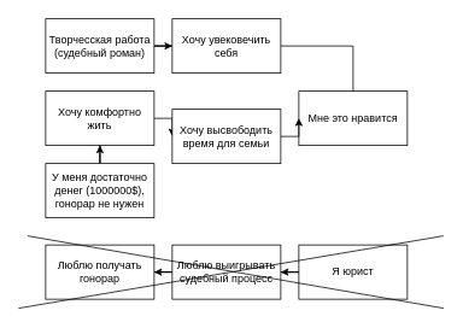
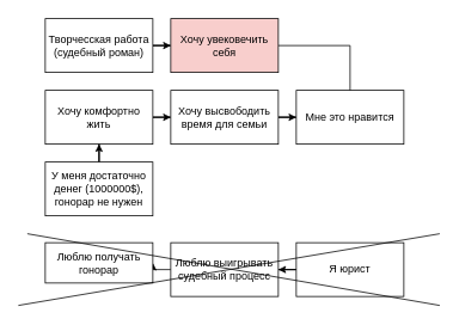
- <mxCell id="19" value="Хочу увековечить себя" style="whiteSpace=wrap;html=1;" vertex="1" parent="1"><mxGeometry x="190" y="20" width="120" height="60" as="geometry" /></mxCell>
+ <mxCell id="19" value="Хочу увековечить себя" style="whiteSpace=wrap;html=1;fillColor=#f8cecc;" vertex="1" parent="1"><mxGeometry x="190" y="20" width="120" height="60" as="geometry" /></mxCell>
- <mxCell id="11" value="Хочу высвободить время для семьи" style="whiteSpace=wrap;html=1;" parent="1" vertex="1"><mxGeometry x="190" y="120" width="120" height="60" as="geometry" /></mxCell>
+ <mxCell id="11" value="Хочу высвободить время для семьи" style="whiteSpace=wrap;html=1;" parent="1" vertex="1"><mxGeometry x="190" y="100" width="120" height="60" as="geometry" /></mxCell>
- <mxCell id="7" value="Люблю получать гонорар" style="whiteSpace=wrap;html=1;" parent="1" vertex="1"><mxGeometry x="50" y="270" width="120" height="60" as="geometry" /></mxCell>
+ <mxCell id="7" value="Люблю получать гонорар" style="whiteSpace=wrap;html=1;" parent="1" vertex="1"><mxGeometry x="50" y="270" width="120" height="45" as="geometry" /></mxCell>
